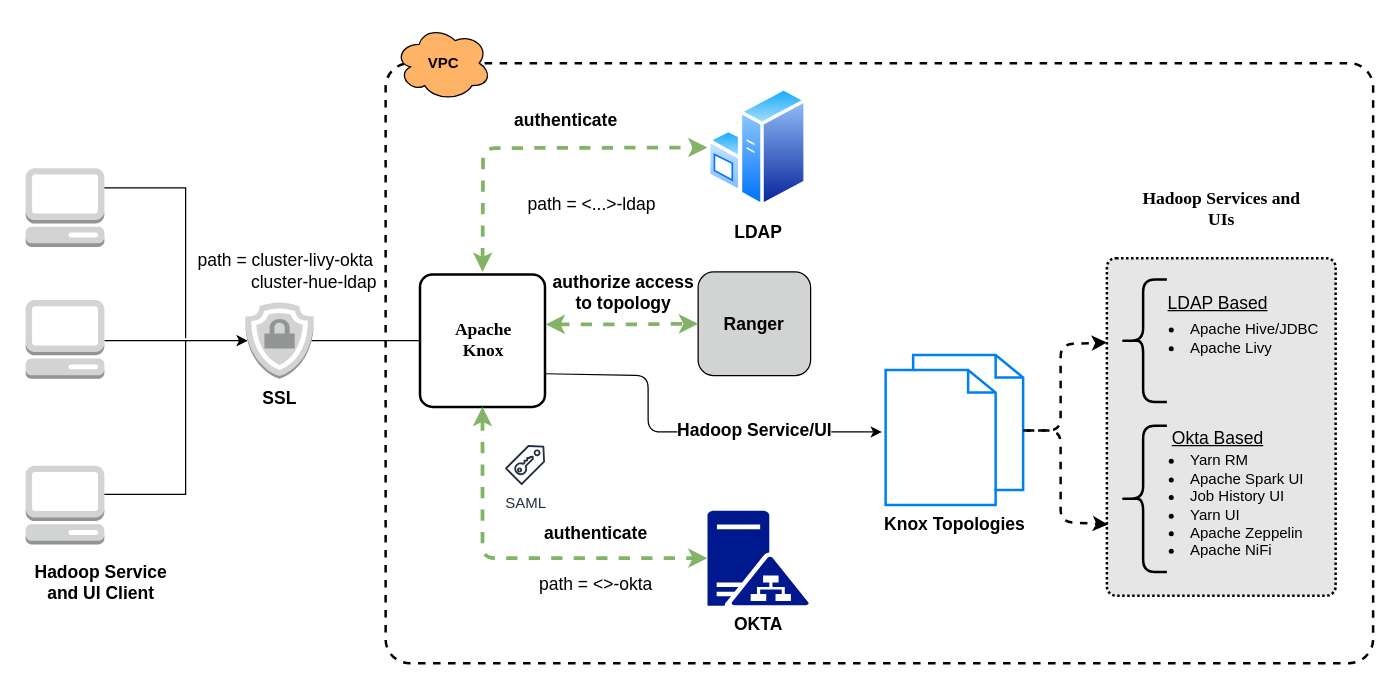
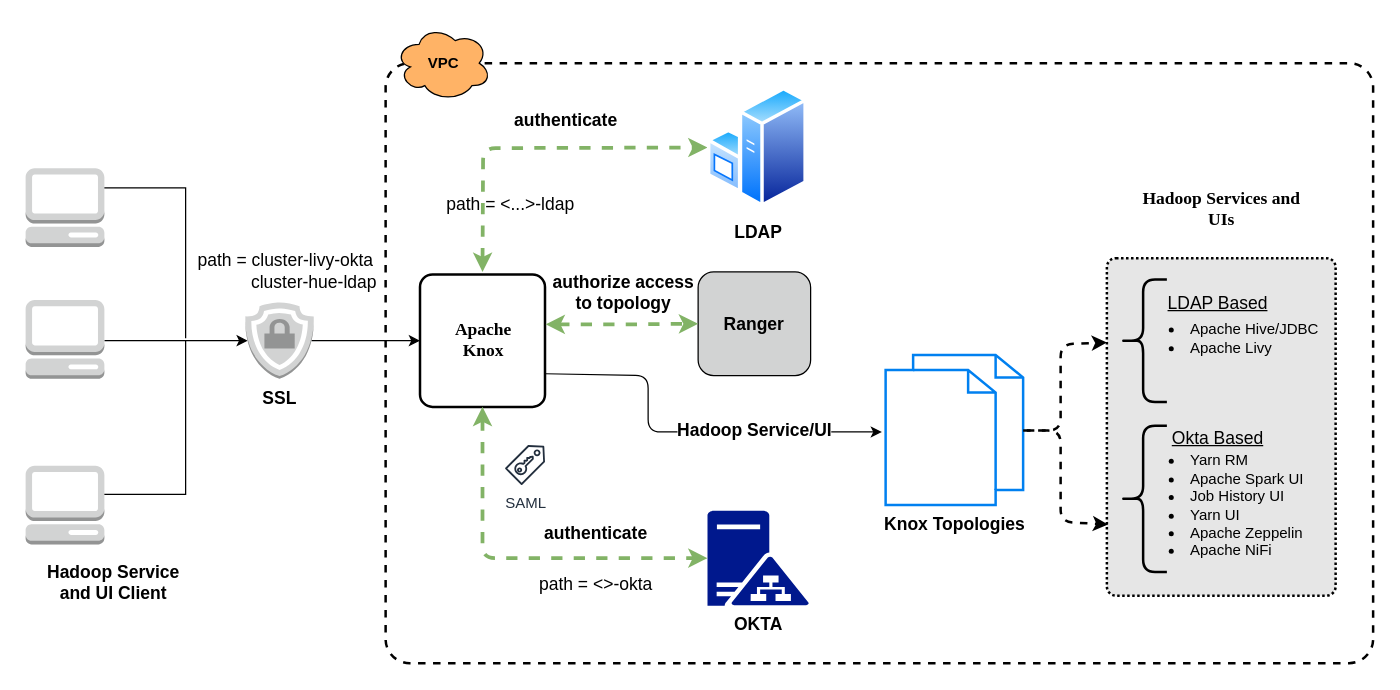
- <mxCell id="17" value="path = &amp;lt;...&amp;gt;-ldap&lt;br&gt;" style="text;html=1;resizable=0;points=[];autosize=1;align=left;verticalAlign=top;spacingTop=-4;fontSize=14;" parent="1" vertex="1"><mxGeometry x="419.5" y="152" width="120" height="20" as="geometry" /></mxCell>
+ <mxCell id="17" value="path = &amp;lt;...&amp;gt;-ldap&lt;br&gt;" style="text;html=1;resizable=0;points=[];autosize=1;align=left;verticalAlign=top;spacingTop=-4;fontSize=14;" parent="1" vertex="1"><mxGeometry x="354.5" y="152" width="120" height="20" as="geometry" /></mxCell>
- <mxCell id="13" value="" style="endArrow=none;html=1;fontSize=14;exitX=0.97;exitY=0.5;exitDx=0;exitDy=0;exitPerimeter=0;entryX=0;entryY=0.5;entryDx=0;entryDy=0;" parent="1" source="10" target="12" edge="1"><mxGeometry width="50" height="50" relative="1" as="geometry"><mxPoint x="246" y="298" as="sourcePoint" /><mxPoint x="296" y="248" as="targetPoint" /></mxGeometry></mxCell>
+ <mxCell id="13" value="" style="endArrow=classic;html=1;fontSize=14;exitX=0.97;exitY=0.5;exitDx=0;exitDy=0;exitPerimeter=0;entryX=0;entryY=0.5;entryDx=0;entryDy=0;" parent="1" source="10" target="12" edge="1"><mxGeometry width="50" height="50" relative="1" as="geometry"><mxPoint x="246" y="298" as="sourcePoint" /><mxPoint x="296" y="248" as="targetPoint" /></mxGeometry></mxCell>
- <mxCell id="9" value="Hadoop Service &lt;br&gt;and UI Client&lt;br style=&quot;font-size: 14px&quot;&gt;" style="text;html=1;resizable=0;points=[];autosize=1;align=center;verticalAlign=top;spacingTop=-4;fontStyle=1;fontSize=14;rounded=0;" parent="1" vertex="1"><mxGeometry x="20" y="446" width="120" height="40" as="geometry" /></mxCell>
+ <mxCell id="9" value="Hadoop Service &lt;br&gt;and UI Client&lt;br style=&quot;font-size: 14px&quot;&gt;" style="text;html=1;resizable=0;points=[];autosize=1;align=center;verticalAlign=top;spacingTop=-4;fontStyle=1;fontSize=14;rounded=0;" parent="1" vertex="1"><mxGeometry x="30" y="446" width="120" height="40" as="geometry" /></mxCell>
